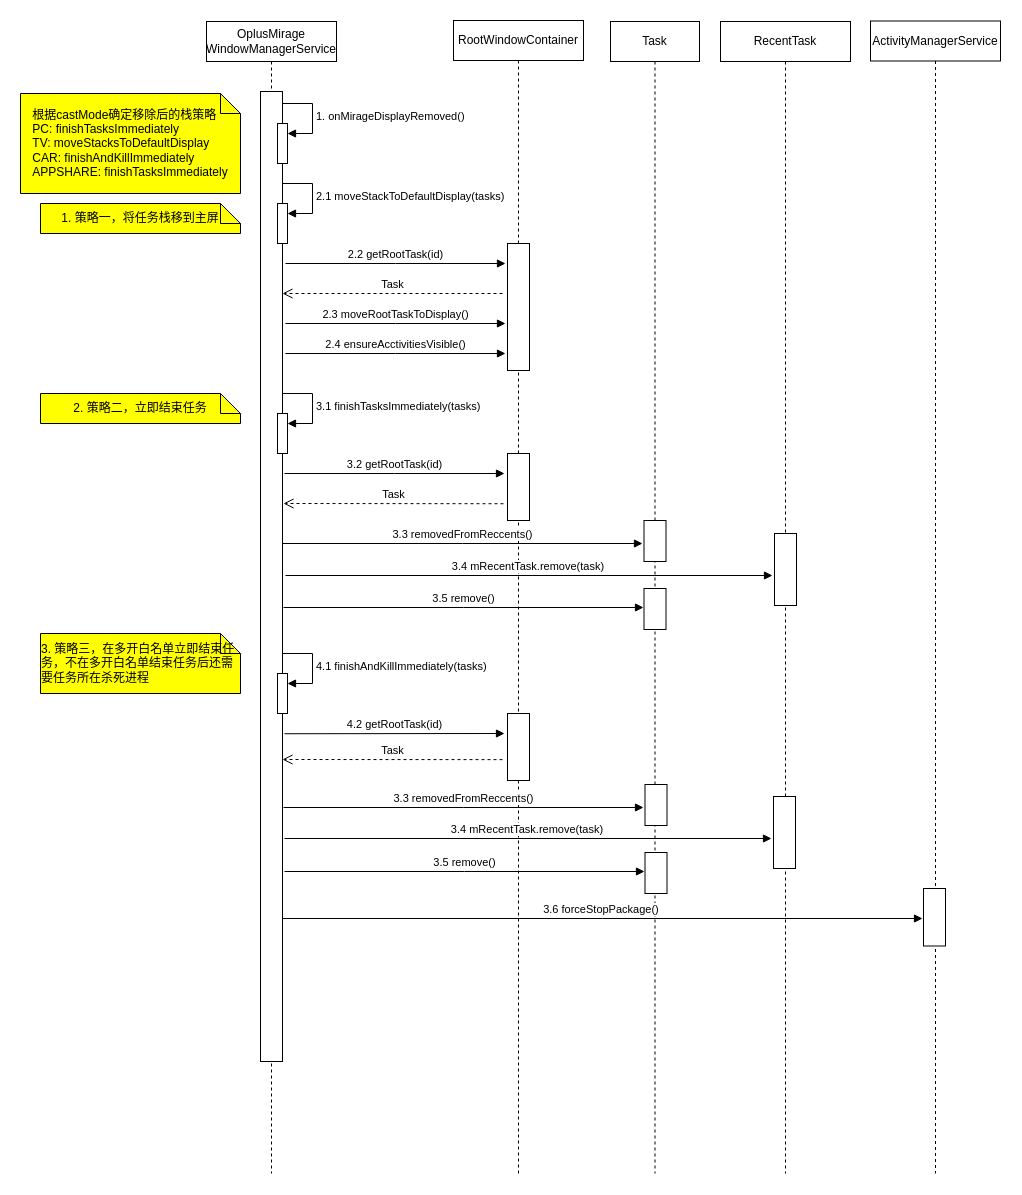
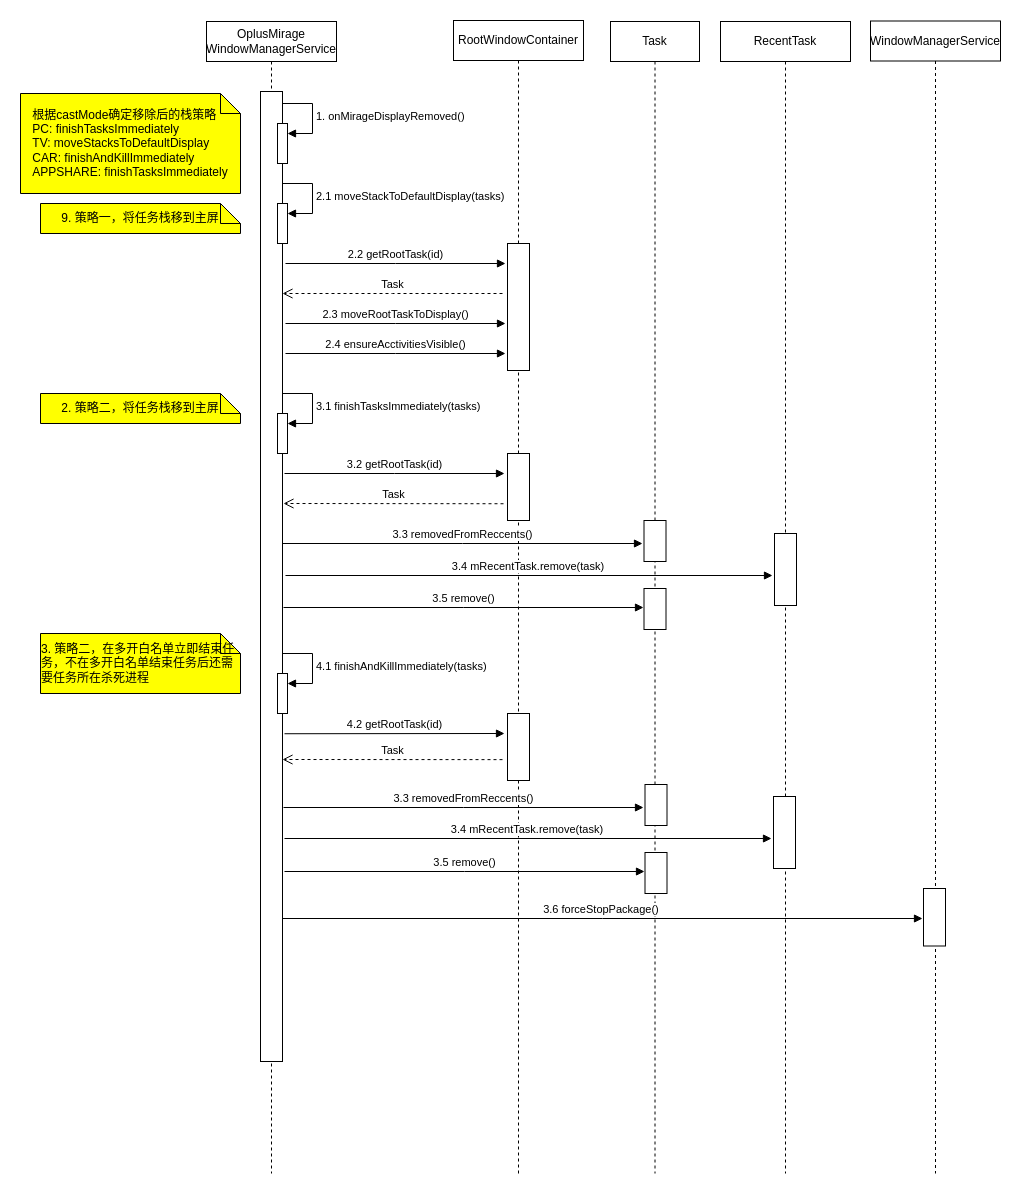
- <mxCell id="42" value="ActivityManagerService" style="shape=umlLifeline;perimeter=lifelinePerimeter;whiteSpace=wrap;html=1;container=0;dropTarget=0;collapsible=0;recursiveResize=0;outlineConnect=0;portConstraint=eastwest;newEdgeStyle={&quot;edgeStyle&quot;:&quot;elbowEdgeStyle&quot;,&quot;elbow&quot;:&quot;vertical&quot;,&quot;curved&quot;:0,&quot;rounded&quot;:0};" vertex="1" parent="1"><mxGeometry x="870" y="20.5" width="130" height="1152.5" as="geometry" /></mxCell>
+ <mxCell id="42" value="WindowManagerService" style="shape=umlLifeline;perimeter=lifelinePerimeter;whiteSpace=wrap;html=1;container=0;dropTarget=0;collapsible=0;recursiveResize=0;outlineConnect=0;portConstraint=eastwest;newEdgeStyle={&quot;edgeStyle&quot;:&quot;elbowEdgeStyle&quot;,&quot;elbow&quot;:&quot;vertical&quot;,&quot;curved&quot;:0,&quot;rounded&quot;:0};" vertex="1" parent="1"><mxGeometry x="870" y="20.5" width="130" height="1152.5" as="geometry" /></mxCell>
- <mxCell id="25" value="&lt;div style=&quot;text-align: left;&quot;&gt;1. 策略一，将任务栈移到主屏&lt;/div&gt;" style="shape=note;size=20;whiteSpace=wrap;html=1;fillColor=#FFFF00;" vertex="1" parent="1"><mxGeometry x="40" y="203" width="200" height="30" as="geometry" /></mxCell>
+ <mxCell id="25" value="&lt;div style=&quot;text-align: left;&quot;&gt;9. 策略一，将任务栈移到主屏&lt;/div&gt;" style="shape=note;size=20;whiteSpace=wrap;html=1;fillColor=#FFFF00;" vertex="1" parent="1"><mxGeometry x="40" y="203" width="200" height="30" as="geometry" /></mxCell>
- <mxCell id="30" value="&lt;div style=&quot;text-align: left;&quot;&gt;2. 策略二，立即结束任务&lt;/div&gt;" style="shape=note;size=20;whiteSpace=wrap;html=1;fillColor=#FFFF00;" vertex="1" parent="1"><mxGeometry x="40" y="393" width="200" height="30" as="geometry" /></mxCell>
+ <mxCell id="30" value="&lt;div style=&quot;text-align: left;&quot;&gt;2. 策略二，将任务栈移到主屏&lt;/div&gt;" style="shape=note;size=20;whiteSpace=wrap;html=1;fillColor=#FFFF00;" vertex="1" parent="1"><mxGeometry x="40" y="393" width="200" height="30" as="geometry" /></mxCell>
- <mxCell id="36" value="&lt;div style=&quot;text-align: left;&quot;&gt;3. 策略三，在多开白名单立即结束任务，不在多开白名单结束任务后还需要任务所在杀死进程&lt;/div&gt;" style="shape=note;size=20;whiteSpace=wrap;html=1;fillColor=#FFFF00;" vertex="1" parent="1"><mxGeometry x="40" y="633" width="200" height="60" as="geometry" /></mxCell>
+ <mxCell id="36" value="&lt;div style=&quot;text-align: left;&quot;&gt;3. 策略二，在多开白名单立即结束任务，不在多开白名单结束任务后还需要任务所在杀死进程&lt;/div&gt;" style="shape=note;size=20;whiteSpace=wrap;html=1;fillColor=#FFFF00;" vertex="1" parent="1"><mxGeometry x="40" y="633" width="200" height="60" as="geometry" /></mxCell>
